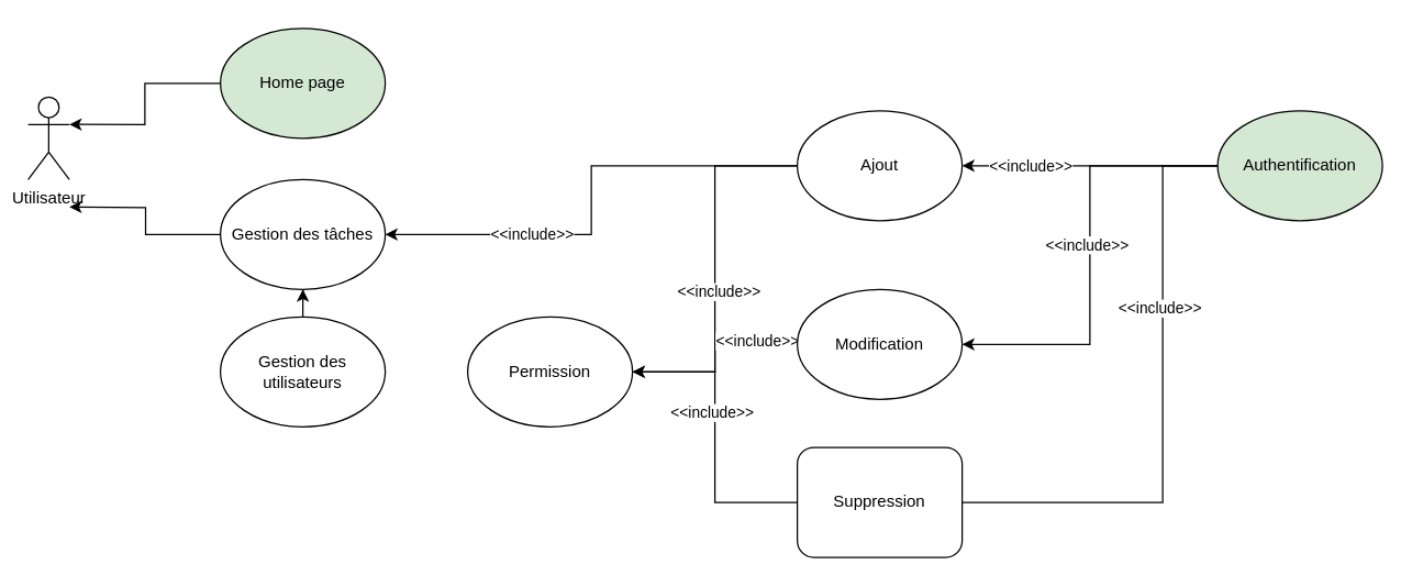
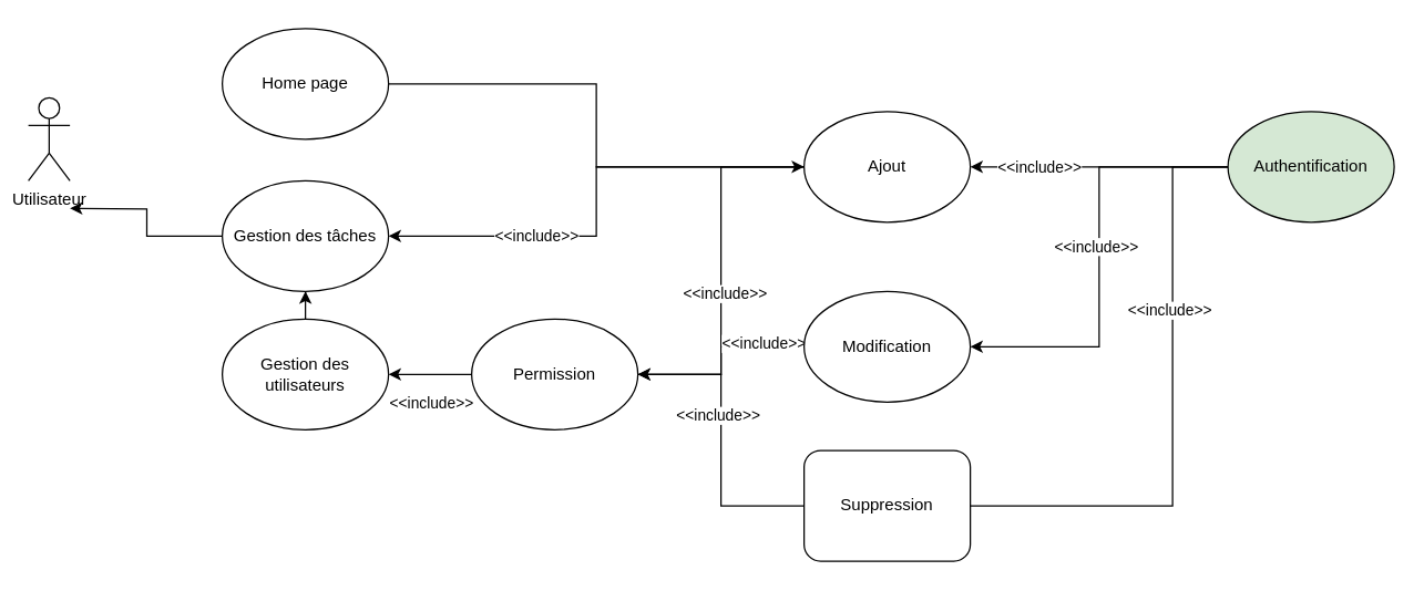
- <mxCell id="4" value="Home page" style="ellipse;whiteSpace=wrap;html=1;fillColor=#d5e8d4;" parent="1" vertex="1"><mxGeometry x="160" y="20" width="120" height="80" as="geometry" /></mxCell>
+ <mxCell id="4" value="Home page" style="ellipse;whiteSpace=wrap;html=1;" parent="1" vertex="1"><mxGeometry x="160" y="20" width="120" height="80" as="geometry" /></mxCell>
- <mxCell id="3" style="edgeStyle=orthogonalEdgeStyle;rounded=0;orthogonalLoop=1;jettySize=auto;html=1;entryX=1;entryY=0.333;entryDx=0;entryDy=0;entryPerimeter=0;" parent="1" source="4" target="2" edge="1"><mxGeometry relative="1" as="geometry" /></mxCell>
+ <mxCell id="3" style="edgeStyle=orthogonalEdgeStyle;rounded=0;orthogonalLoop=1;jettySize=auto;html=1;" parent="1" source="4" target="21" edge="1"><mxGeometry relative="1" as="geometry" /></mxCell>
+ <mxCell id="14" style="edgeStyle=orthogonalEdgeStyle;rounded=0;orthogonalLoop=1;jettySize=auto;html=1;exitX=0;exitY=0.5;exitDx=0;exitDy=0;" parent="1" source="16" target="8" edge="1"><mxGeometry relative="1" as="geometry" /></mxCell>
+ <mxCell id="15" value="&amp;lt;&amp;lt;include&amp;gt;&amp;gt;" style="edgeLabel;html=1;align=center;verticalAlign=middle;resizable=0;points=[];" vertex="1" connectable="0" parent="14"><mxGeometry x="0.2" y="3" relative="1" as="geometry"><mxPoint x="6" y="17" as="offset" /></mxGeometry></mxCell>
